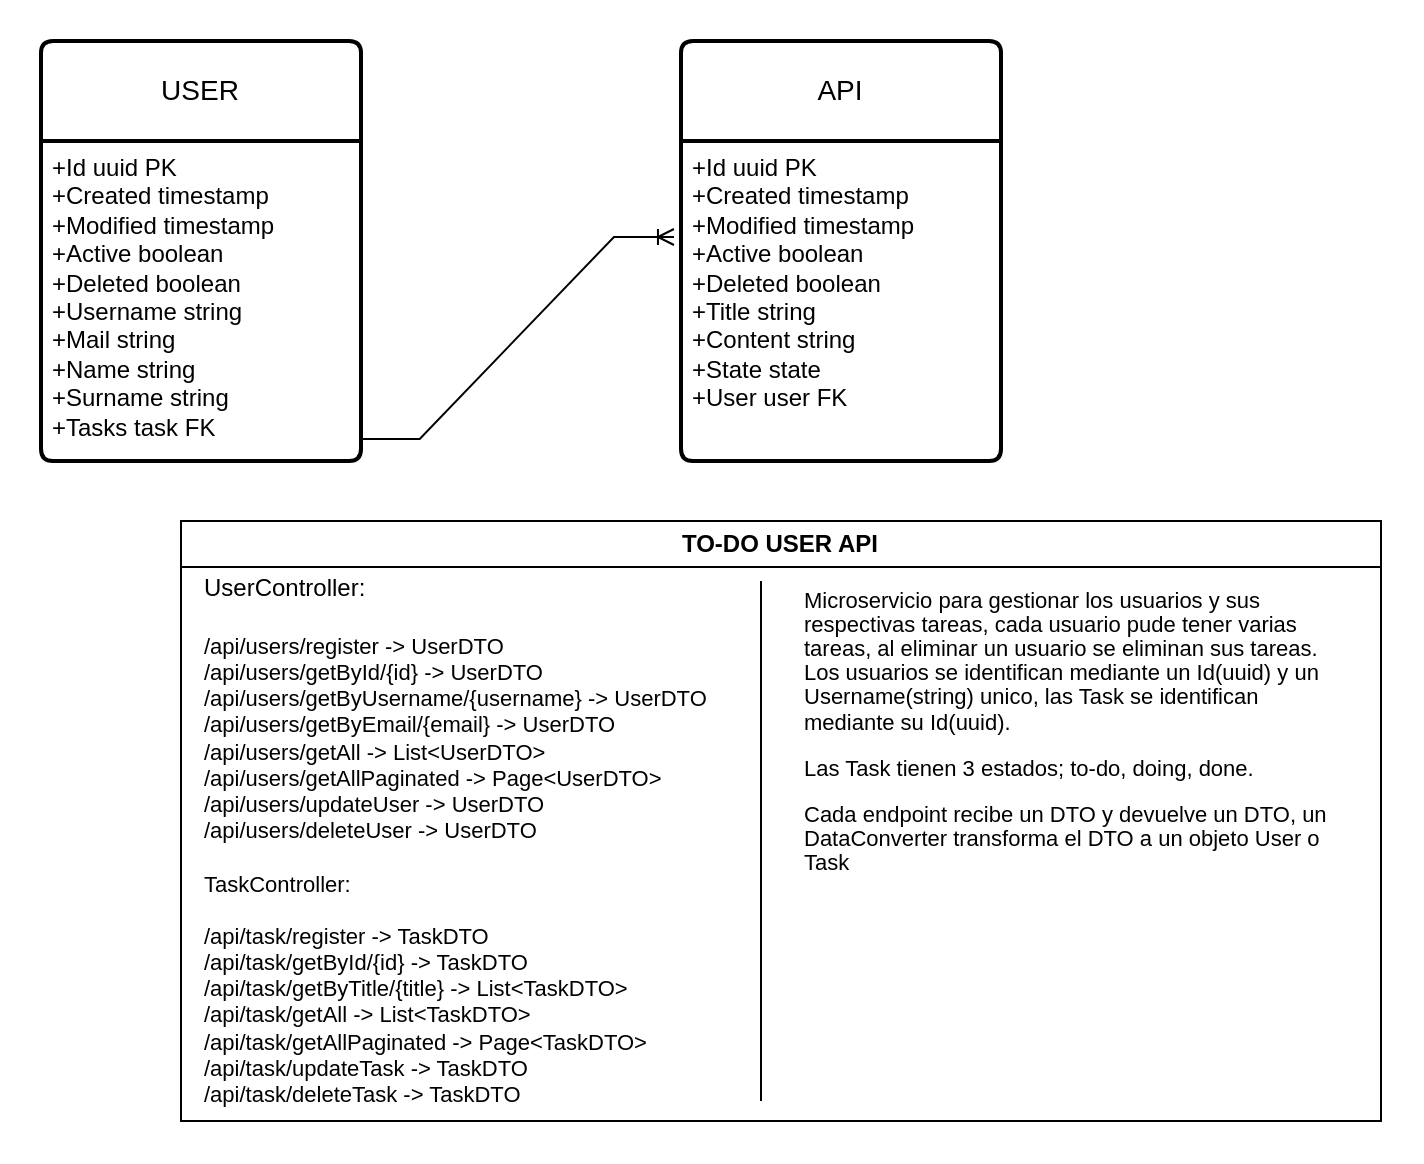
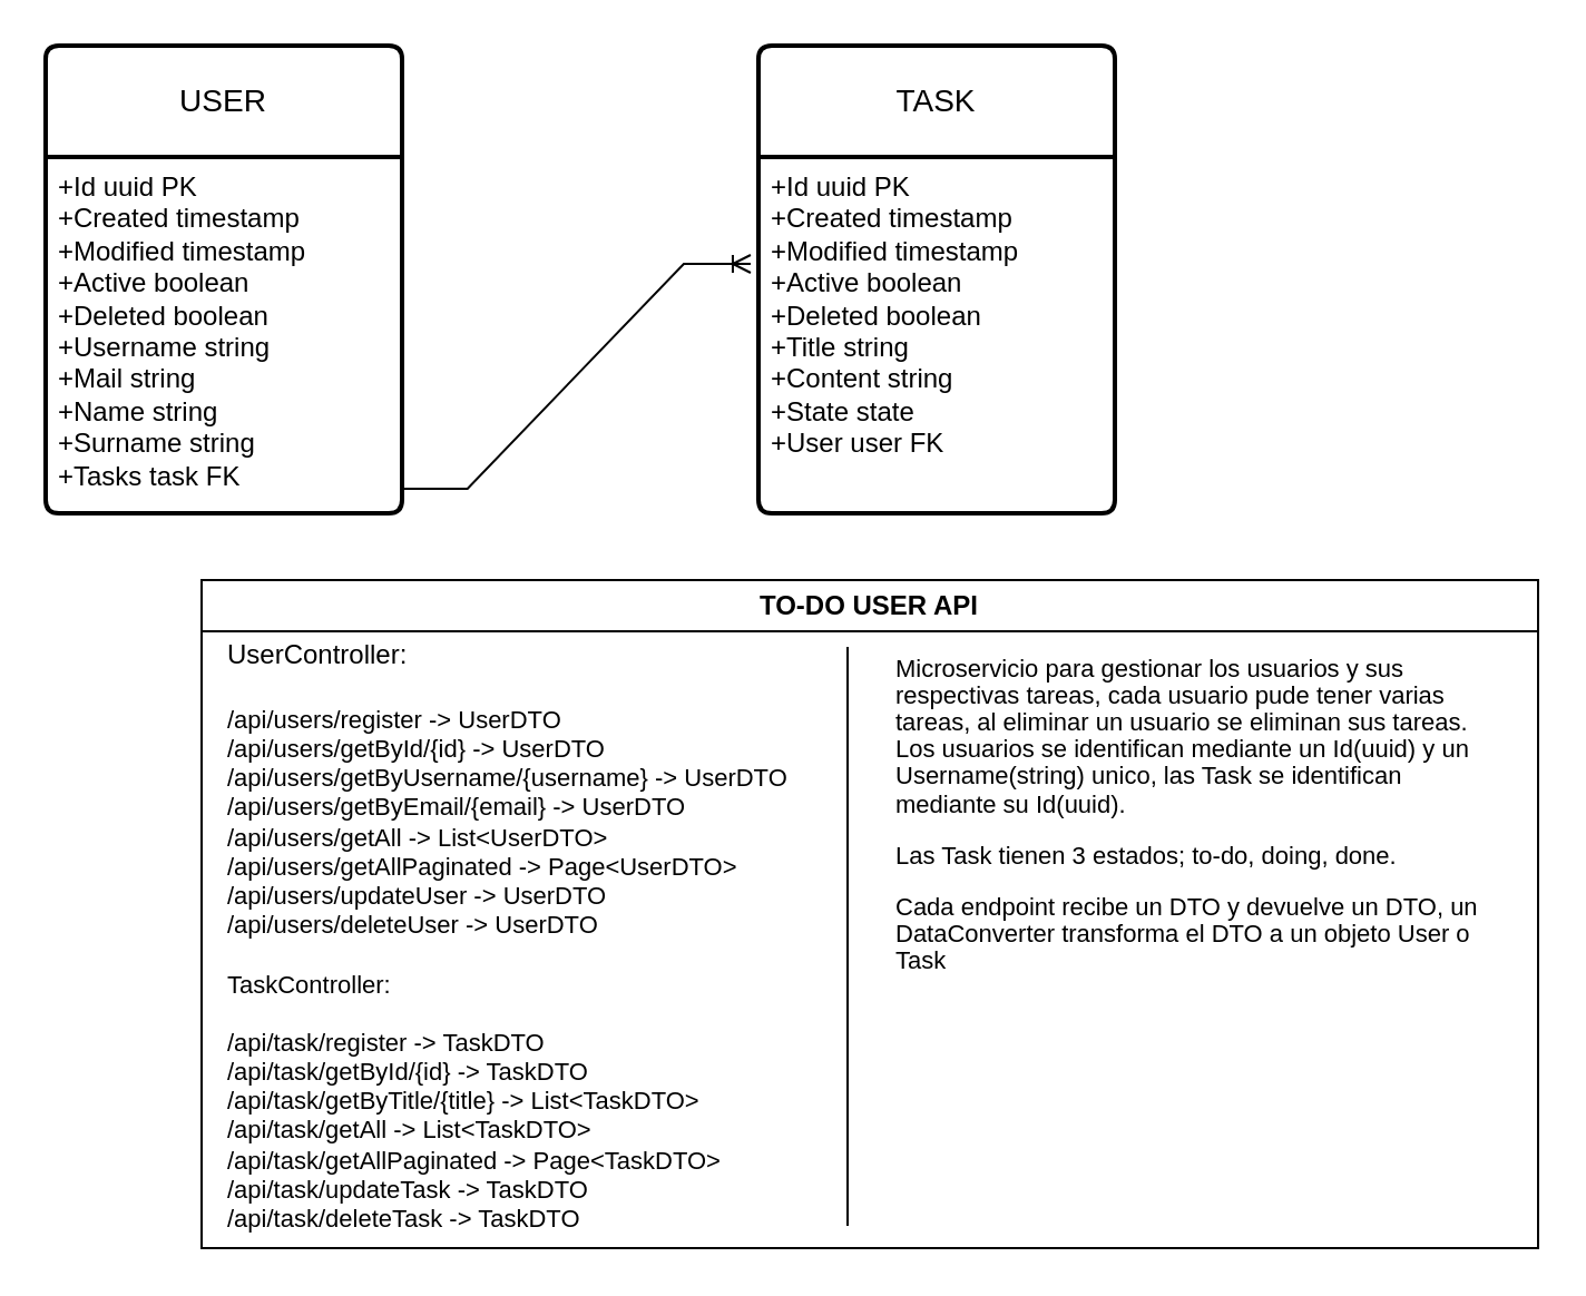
- <mxCell id="4" value="API" style="swimlane;childLayout=stackLayout;horizontal=1;startSize=50;horizontalStack=0;rounded=1;fontSize=14;fontStyle=0;strokeWidth=2;resizeParent=0;resizeLast=1;shadow=0;dashed=0;align=center;arcSize=4;whiteSpace=wrap;html=1;" parent="1" vertex="1"><mxGeometry x="340" y="20" width="160" height="210" as="geometry" /></mxCell>
+ <mxCell id="4" value="TASK" style="swimlane;childLayout=stackLayout;horizontal=1;startSize=50;horizontalStack=0;rounded=1;fontSize=14;fontStyle=0;strokeWidth=2;resizeParent=0;resizeLast=1;shadow=0;dashed=0;align=center;arcSize=4;whiteSpace=wrap;html=1;" parent="1" vertex="1"><mxGeometry x="340" y="20" width="160" height="210" as="geometry" /></mxCell>
